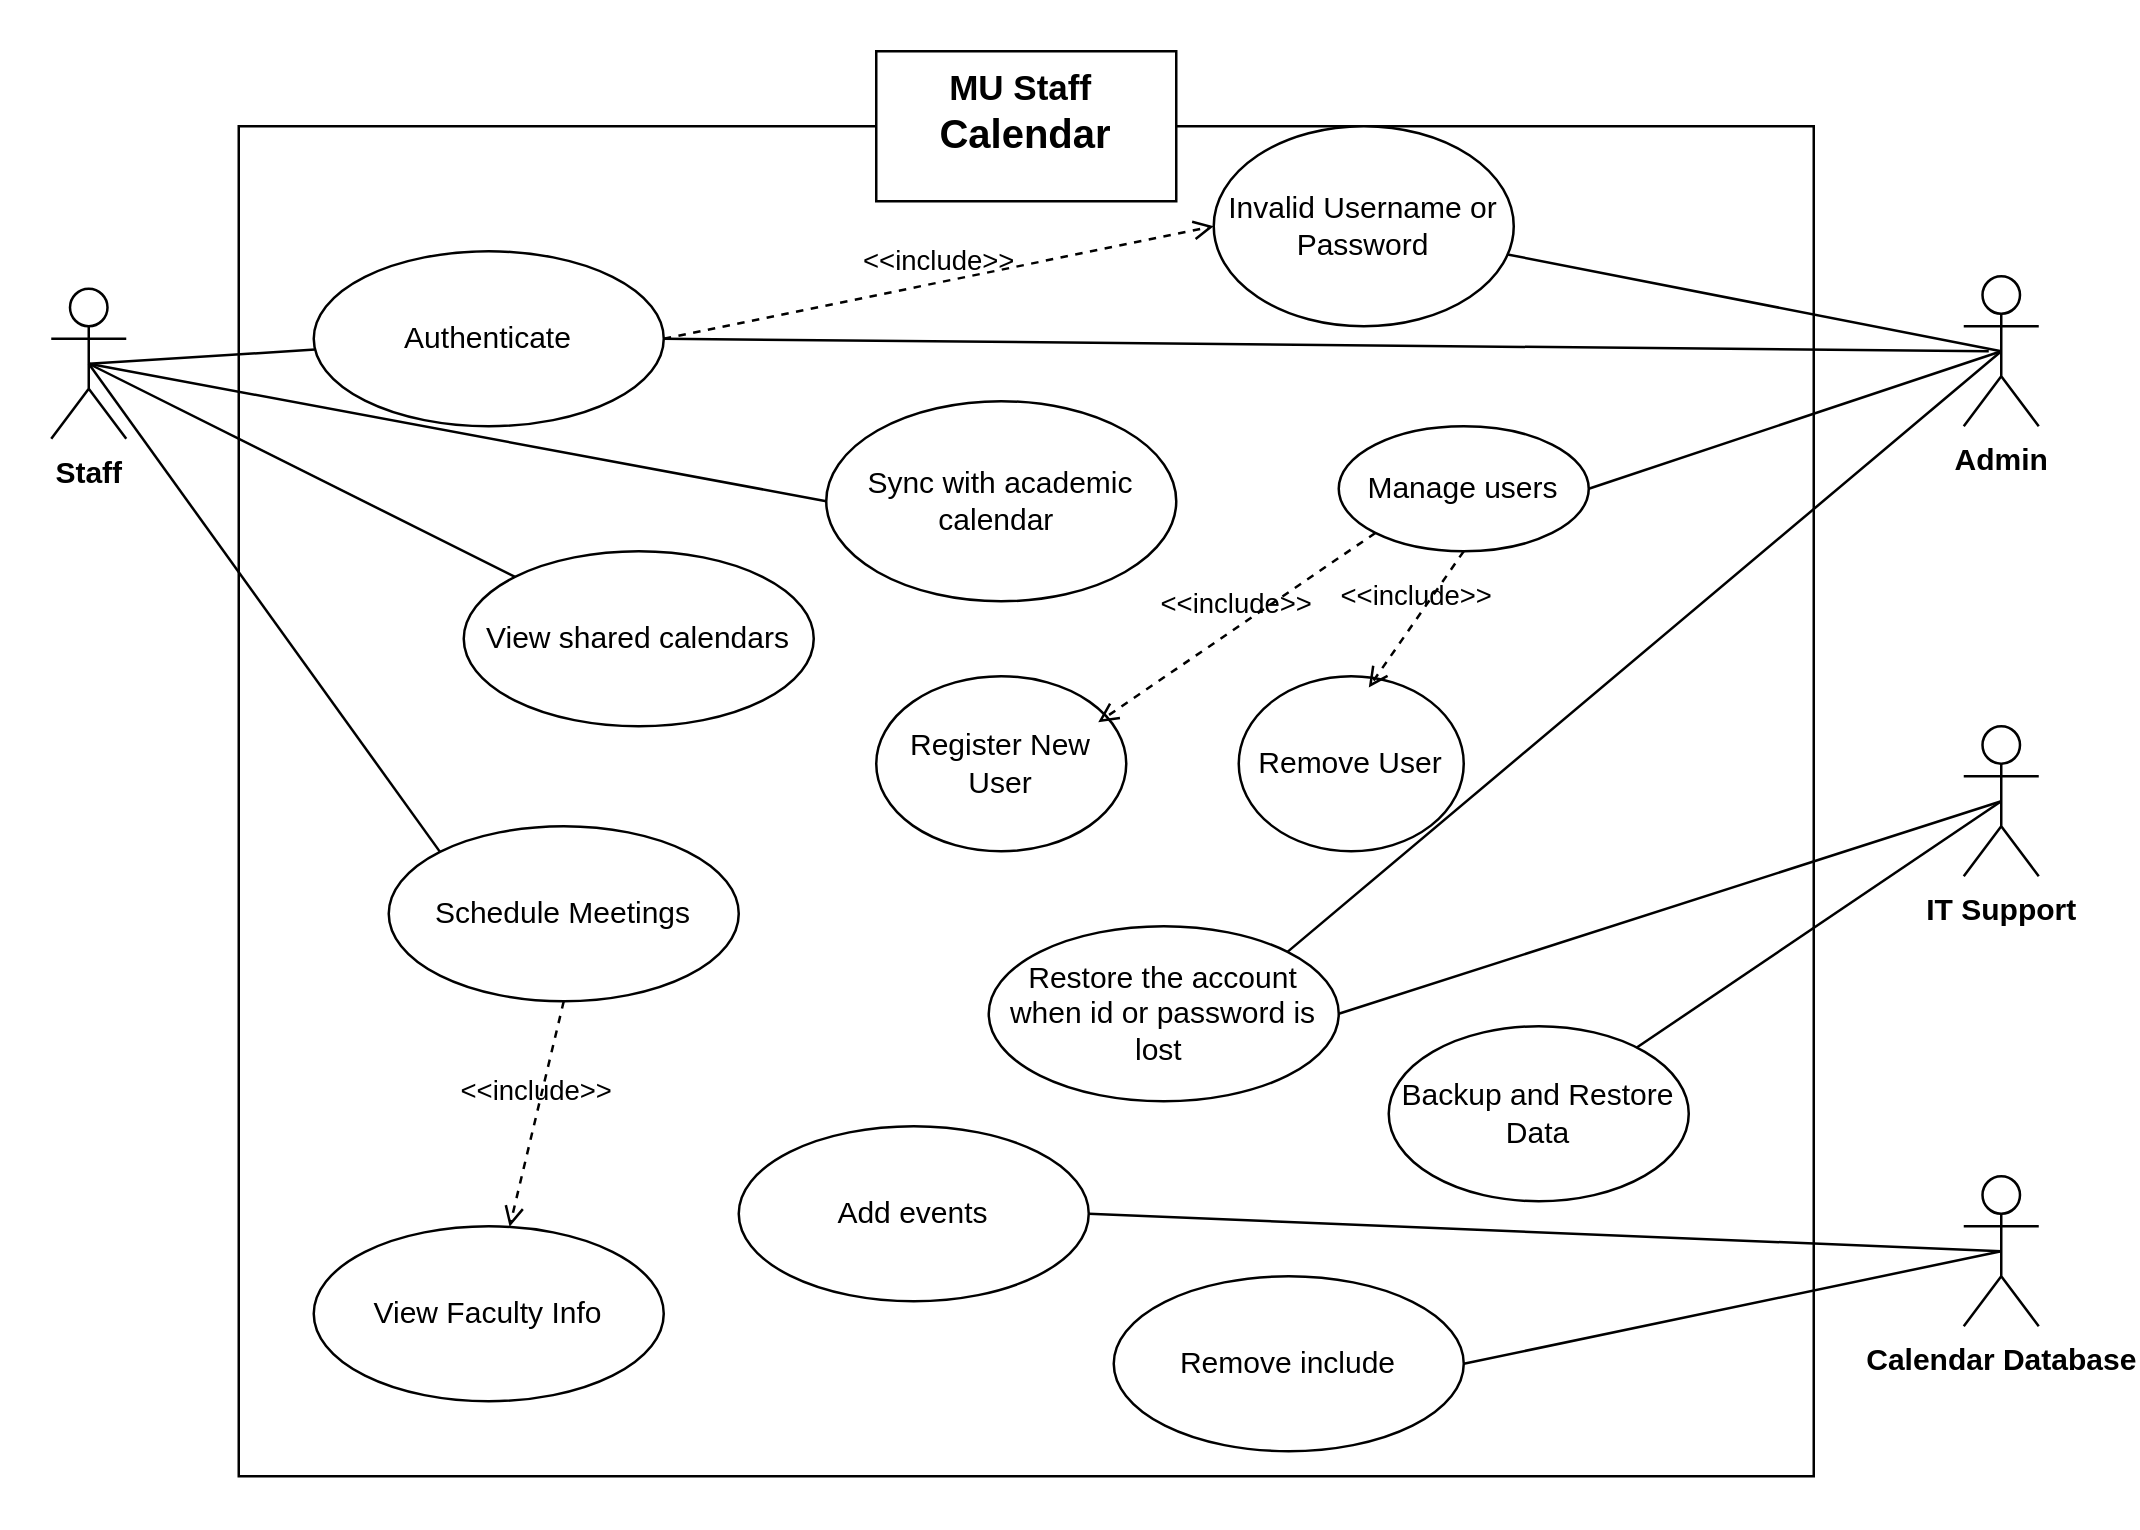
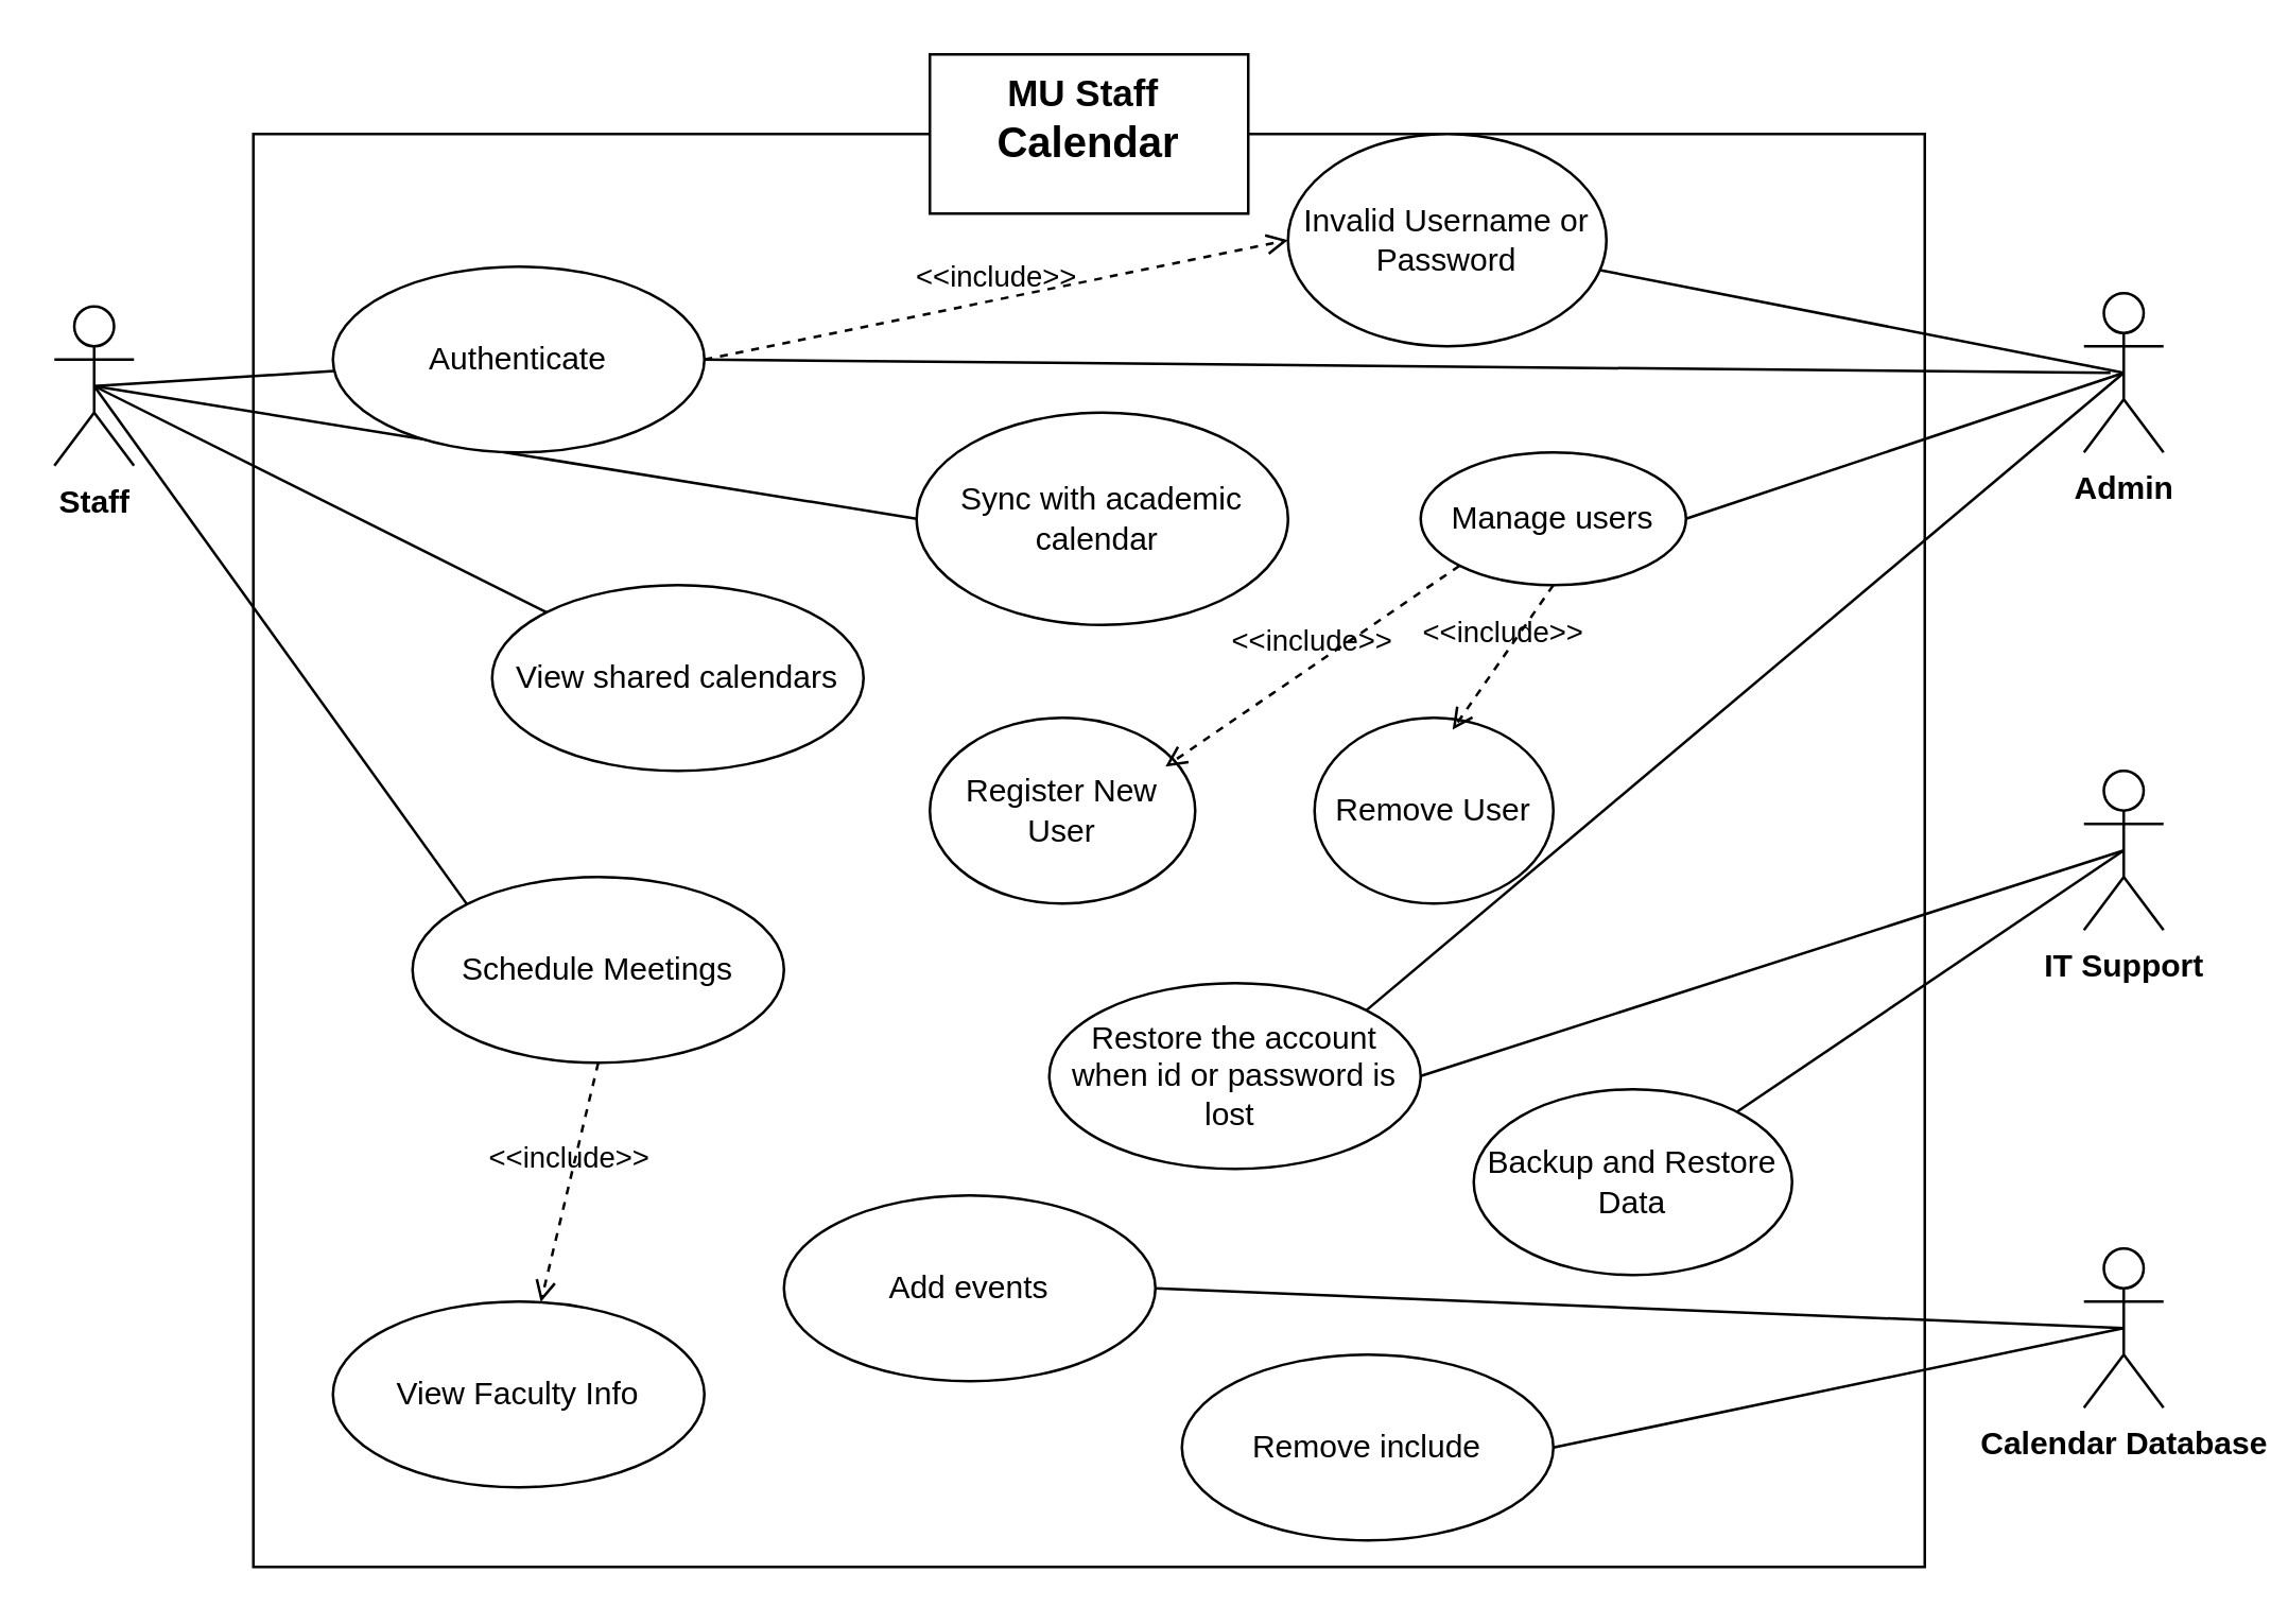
- <mxCell id="28" value="Sync with academic calendar&amp;nbsp;" style="ellipse;whiteSpace=wrap;html=1;" vertex="1" parent="1"><mxGeometry x="330" y="160" width="140" height="80" as="geometry" /></mxCell>
+ <mxCell id="28" value="Sync with academic calendar&amp;nbsp;" style="ellipse;whiteSpace=wrap;html=1;" vertex="1" parent="1"><mxGeometry x="345" y="155" width="140" height="80" as="geometry" /></mxCell>
